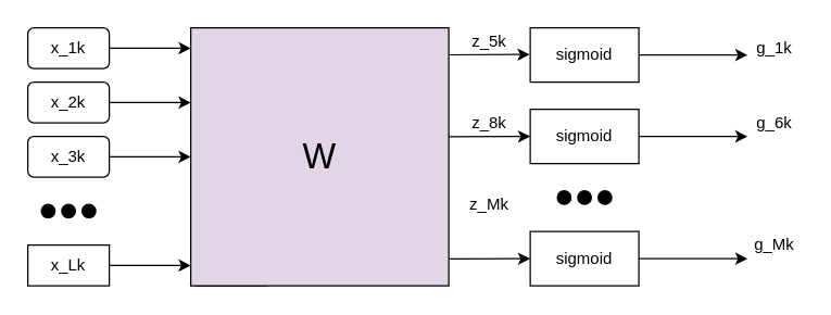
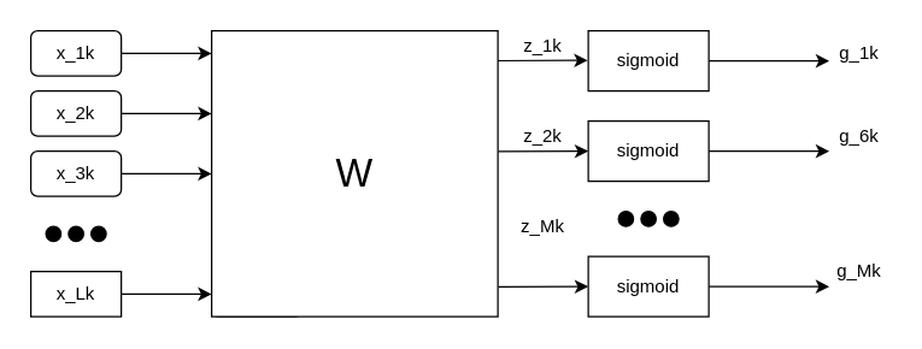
- <mxCell id="35" value="z_5k" style="text;html=1;strokeColor=none;fillColor=none;align=center;verticalAlign=middle;whiteSpace=wrap;rounded=0;" vertex="1" parent="1"><mxGeometry x="340" y="20" width="40" height="20" as="geometry" /></mxCell>
+ <mxCell id="35" value="z_1k" style="text;html=1;strokeColor=none;fillColor=none;align=center;verticalAlign=middle;whiteSpace=wrap;rounded=0;" vertex="1" parent="1"><mxGeometry x="340" y="20" width="40" height="20" as="geometry" /></mxCell>
- <mxCell id="34" value="z_8k" style="text;html=1;strokeColor=none;fillColor=none;align=center;verticalAlign=middle;whiteSpace=wrap;rounded=0;" vertex="1" parent="1"><mxGeometry x="340" y="80" width="40" height="20" as="geometry" /></mxCell>
+ <mxCell id="34" value="z_2k" style="text;html=1;strokeColor=none;fillColor=none;align=center;verticalAlign=middle;whiteSpace=wrap;rounded=0;" vertex="1" parent="1"><mxGeometry x="340" y="80" width="40" height="20" as="geometry" /></mxCell>
- <mxCell id="17" value="&lt;font style=&quot;font-size: 26px&quot;&gt;W&lt;/font&gt;" style="whiteSpace=wrap;html=1;aspect=fixed;fillColor=#e1d5e7;" vertex="1" parent="1"><mxGeometry x="140" y="20" width="190" height="190" as="geometry" /></mxCell>
+ <mxCell id="17" value="&lt;font style=&quot;font-size: 26px&quot;&gt;W&lt;/font&gt;" style="whiteSpace=wrap;html=1;aspect=fixed;fillColor=#FFFFFF;" vertex="1" parent="1"><mxGeometry x="140" y="20" width="190" height="190" as="geometry" /></mxCell>
